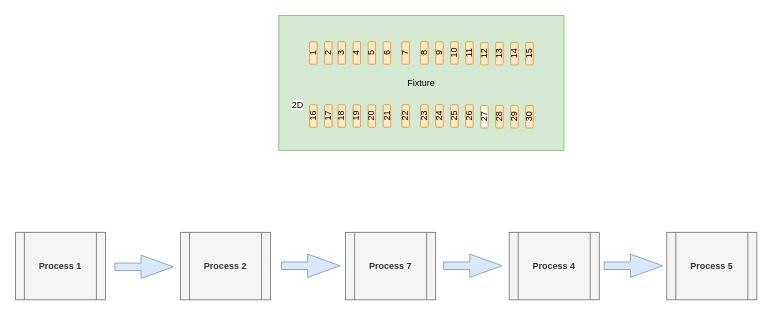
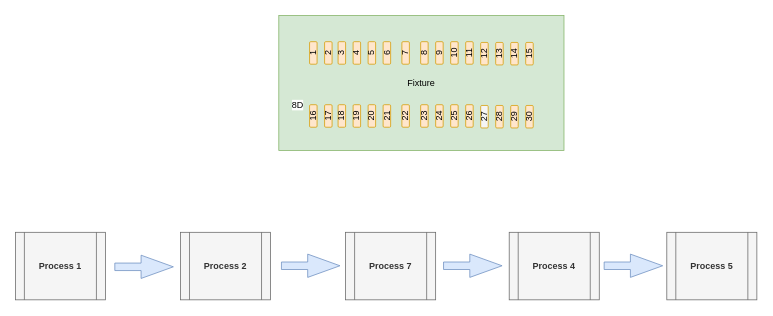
- <mxCell id="13" value="2D" style="shape=image;html=1;verticalAlign=top;verticalLabelPosition=bottom;labelBackgroundColor=#ffffff;imageAspect=0;aspect=fixed;image=https://cdn2.iconfinder.com/data/icons/fatcow/32x32/barcode_2d.png;hachureGap=4;pointerEvents=0;" vertex="1" parent="11"><mxGeometry x="9" y="74" width="32" height="32" as="geometry" /></mxCell>
+ <mxCell id="13" value="8D" style="shape=image;html=1;verticalAlign=top;verticalLabelPosition=bottom;labelBackgroundColor=#ffffff;imageAspect=0;aspect=fixed;image=https://cdn2.iconfinder.com/data/icons/fatcow/32x32/barcode_2d.png;hachureGap=4;pointerEvents=0;" vertex="1" parent="11"><mxGeometry x="9" y="74" width="32" height="32" as="geometry" /></mxCell>
